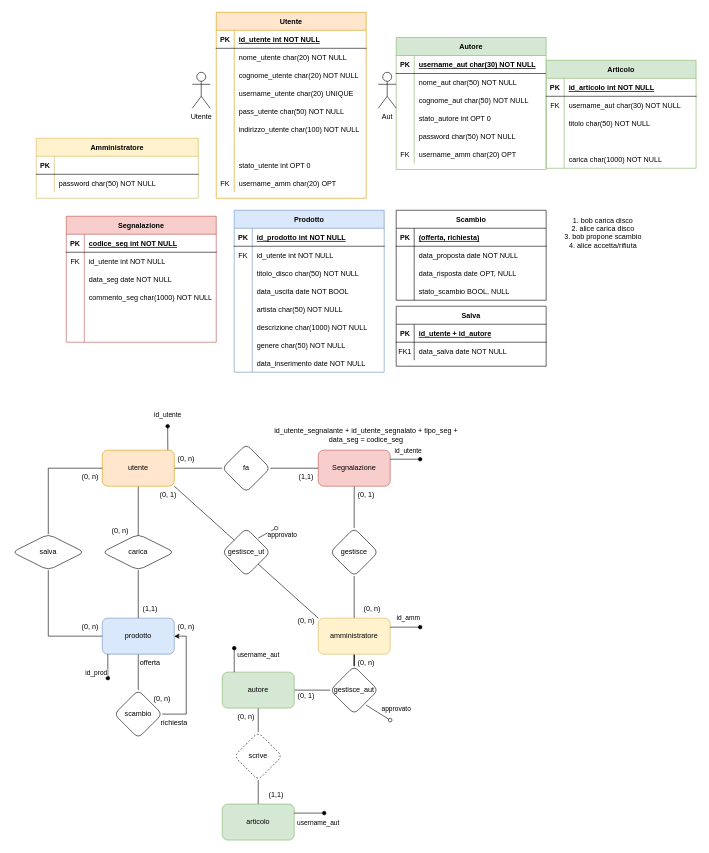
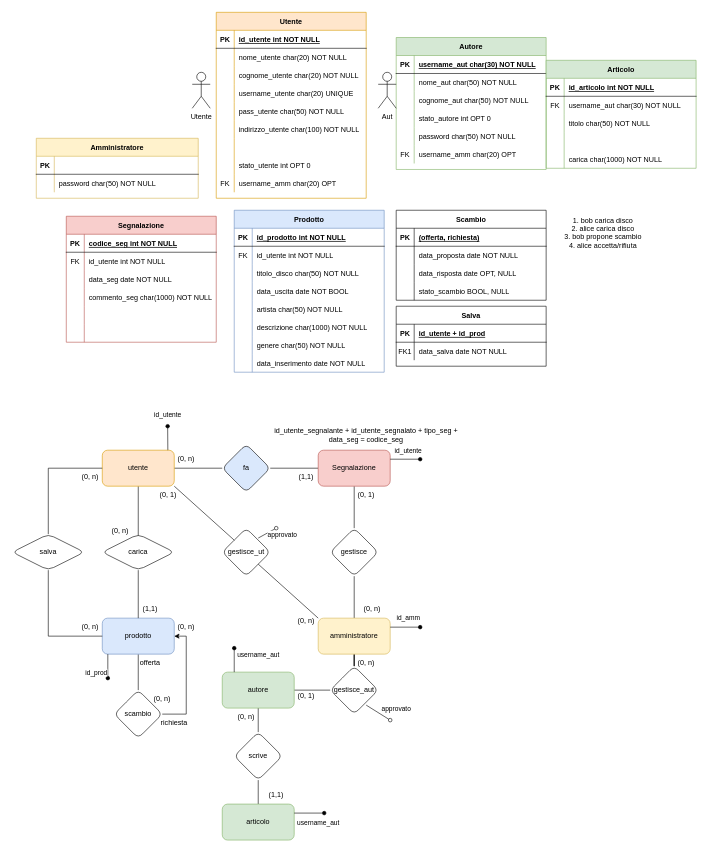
- <mxCell id="98" value="id_utente + id_autore" style="shape=partialRectangle;overflow=hidden;connectable=0;fillColor=none;top=0;left=0;bottom=0;right=0;align=left;spacingLeft=6;fontStyle=5;" parent="96" vertex="1"><mxGeometry x="30" width="220" height="30" as="geometry"><mxRectangle width="220" height="30" as="alternateBounds" /></mxGeometry></mxCell>
+ <mxCell id="98" value="id_utente + id_prod" style="shape=partialRectangle;overflow=hidden;connectable=0;fillColor=none;top=0;left=0;bottom=0;right=0;align=left;spacingLeft=6;fontStyle=5;" parent="96" vertex="1"><mxGeometry x="30" width="220" height="30" as="geometry"><mxRectangle width="220" height="30" as="alternateBounds" /></mxGeometry></mxCell>
- <mxCell id="63" value="fa" style="rhombus;whiteSpace=wrap;html=1;rounded=1;" parent="1" vertex="1"><mxGeometry x="370" y="740" width="80" height="80" as="geometry" /></mxCell>
+ <mxCell id="63" value="fa" style="rhombus;whiteSpace=wrap;html=1;rounded=1;fillColor=#dae8fc;" parent="1" vertex="1"><mxGeometry x="370" y="740" width="80" height="80" as="geometry" /></mxCell>
- <mxCell id="153" value="scrive" style="rhombus;whiteSpace=wrap;html=1;rounded=1;dashed=1;" parent="1" vertex="1"><mxGeometry x="390" y="1220" width="80" height="80" as="geometry" /></mxCell>
+ <mxCell id="153" value="scrive" style="rhombus;whiteSpace=wrap;html=1;rounded=1;" parent="1" vertex="1"><mxGeometry x="390" y="1220" width="80" height="80" as="geometry" /></mxCell>
